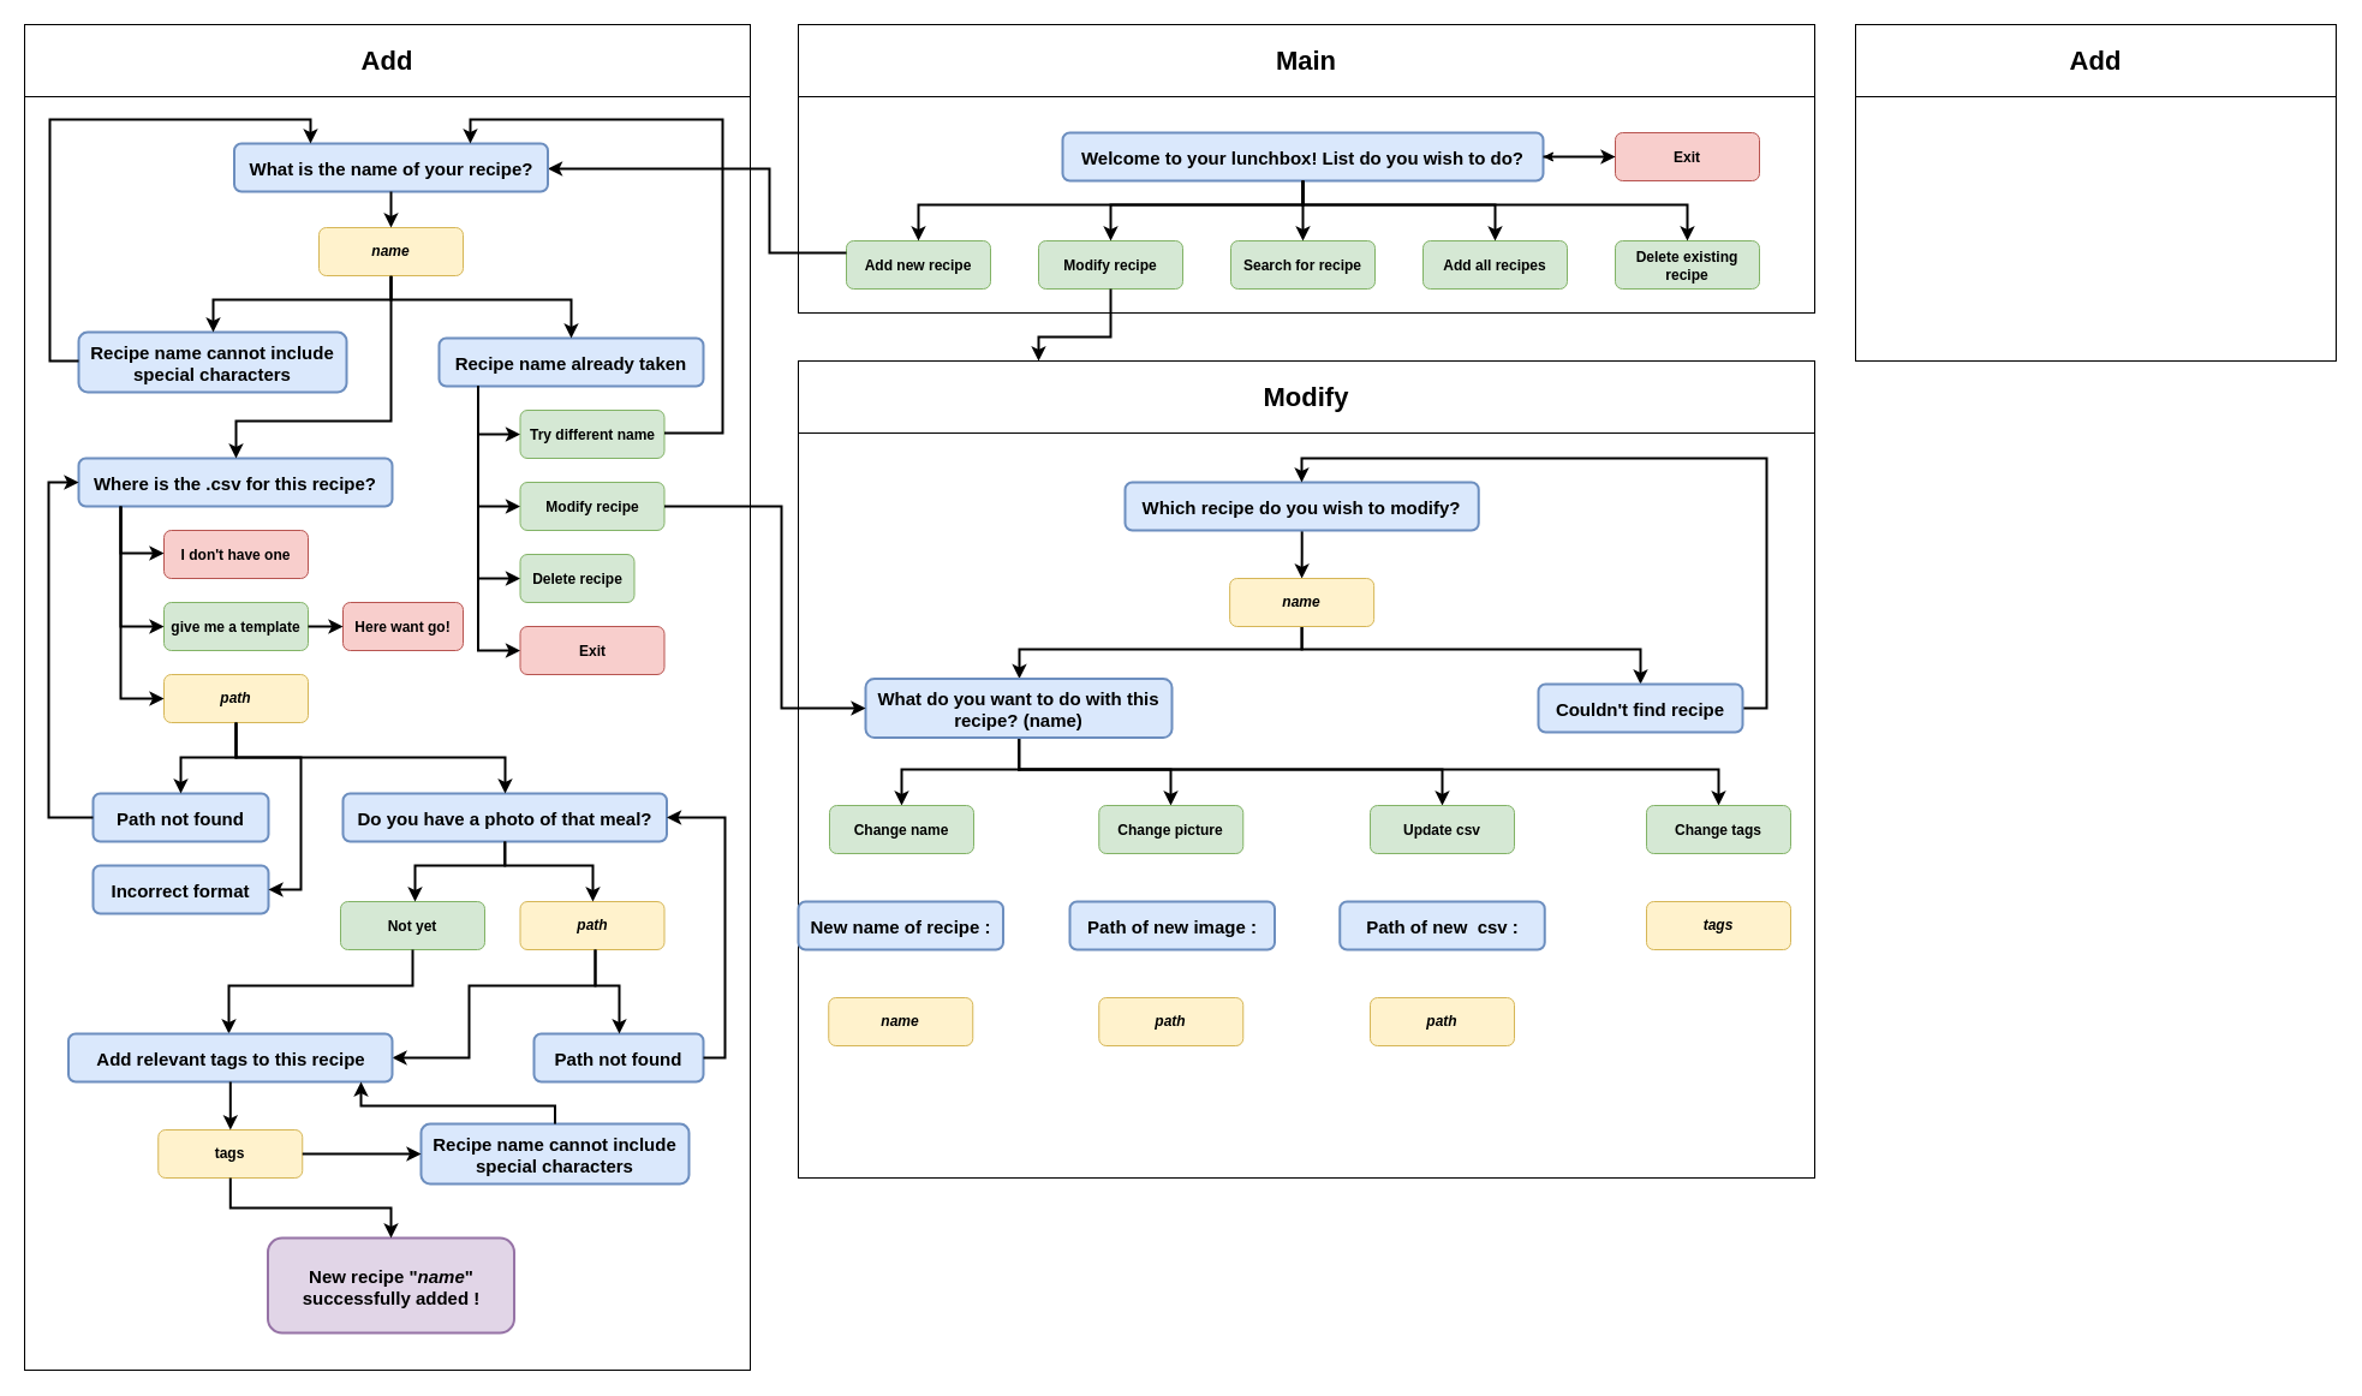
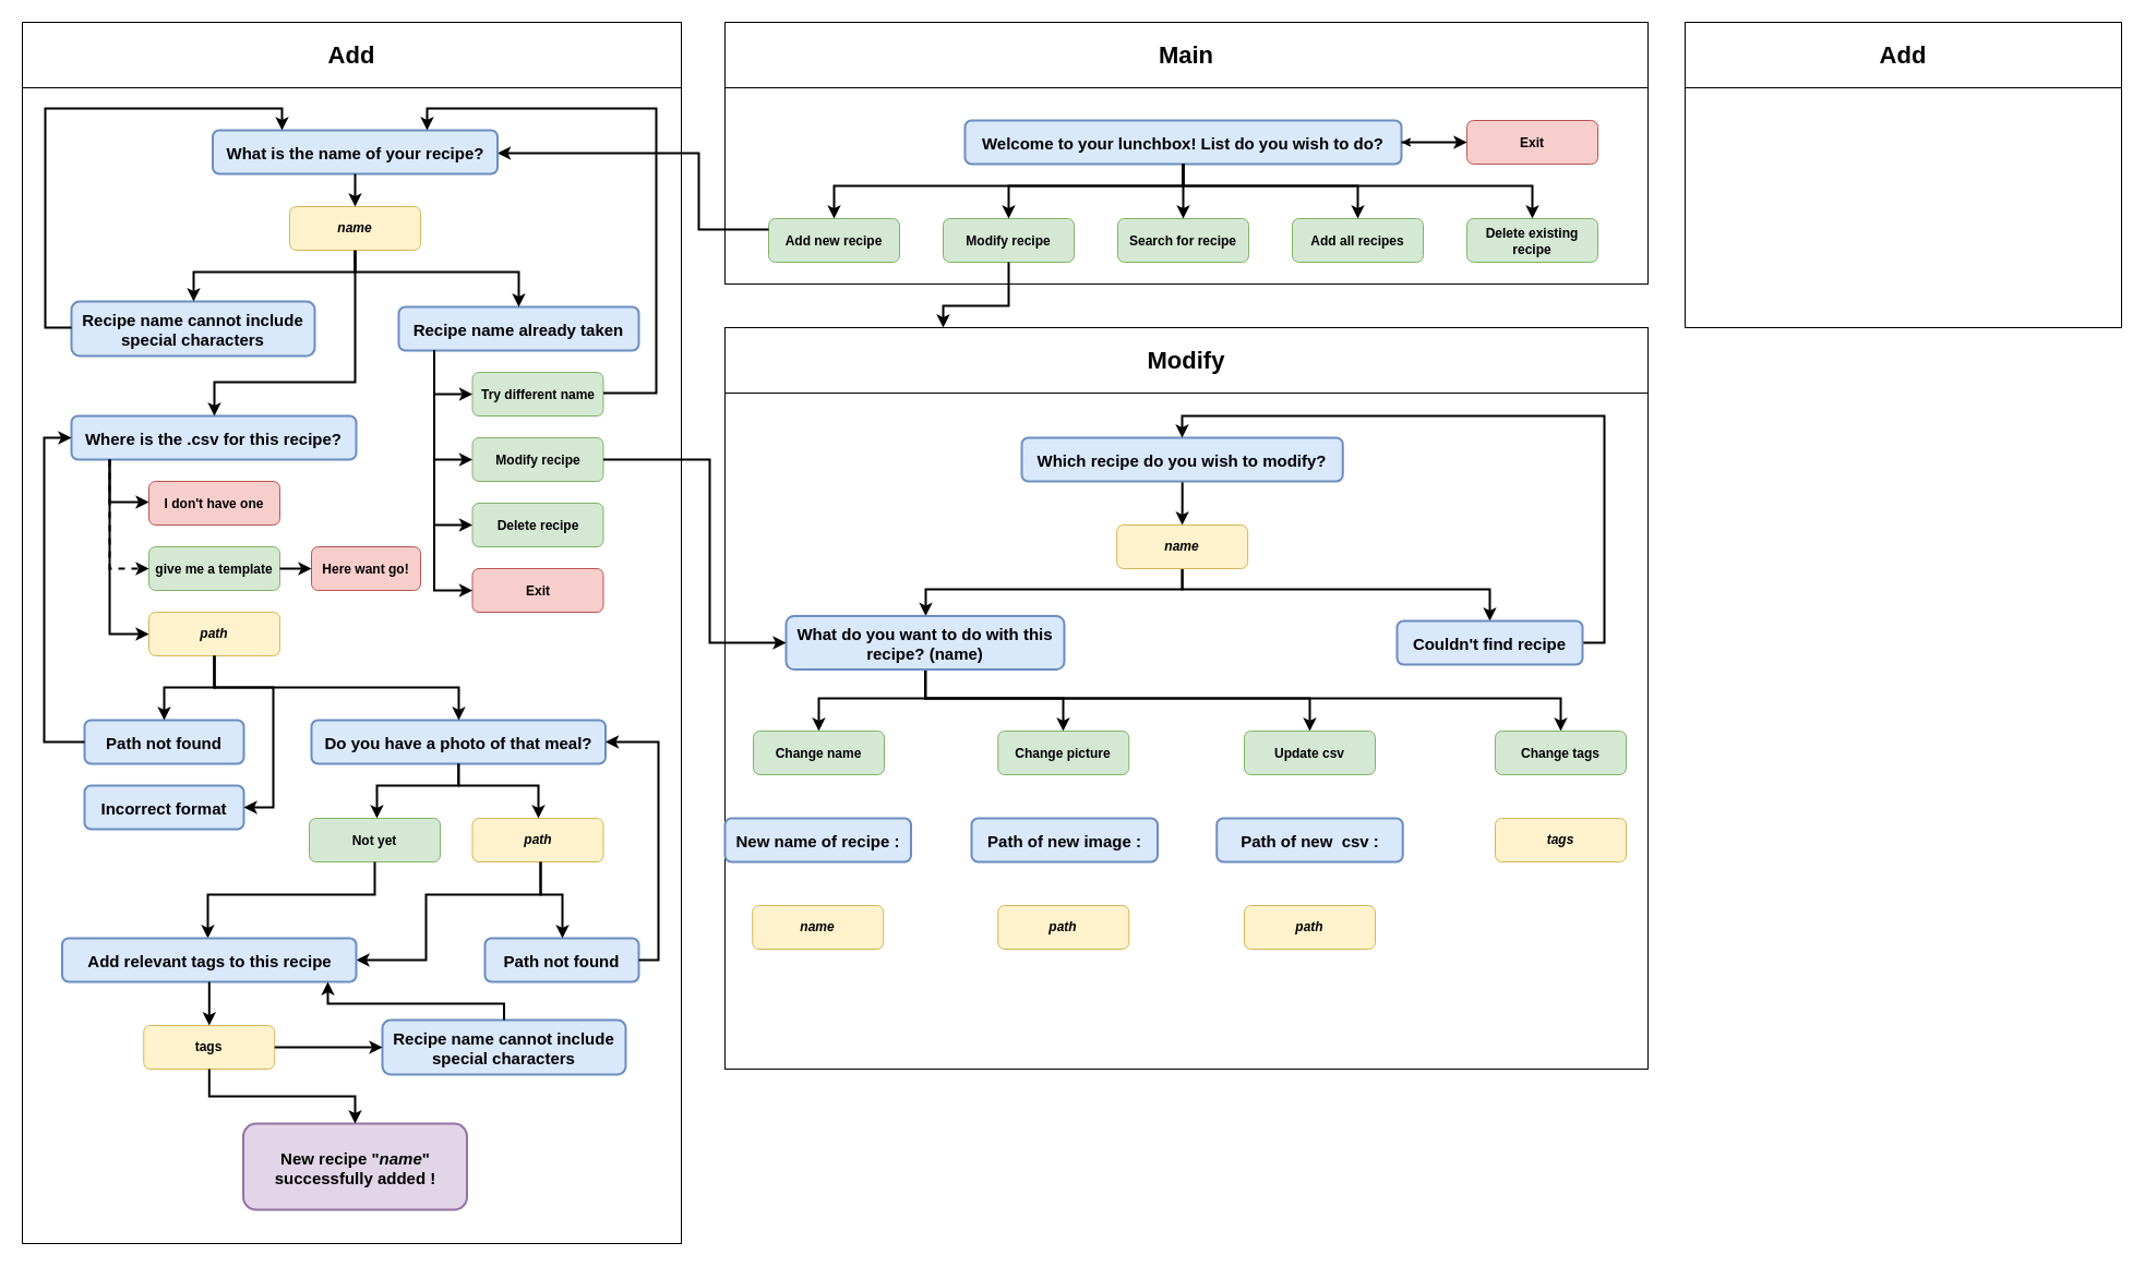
- <mxCell id="33" value="Delete recipe" style="text;html=1;align=center;verticalAlign=middle;whiteSpace=wrap;rounded=1;fillColor=#d5e8d4;strokeColor=#82b366;spacingTop=2;fontStyle=1" vertex="1" parent="1"><mxGeometry x="432.5" y="461" width="95" height="40" as="geometry" /></mxCell>
+ <mxCell id="33" value="Delete recipe" style="text;html=1;align=center;verticalAlign=middle;whiteSpace=wrap;rounded=1;fillColor=#d5e8d4;strokeColor=#82b366;spacingTop=2;fontStyle=1" vertex="1" parent="1"><mxGeometry x="432.5" y="461" width="120" height="40" as="geometry" /></mxCell>
- <mxCell id="48" value="" style="endArrow=classic;html=1;rounded=0;strokeWidth=2;edgeStyle=elbowEdgeStyle;" edge="1" parent="1" source="41" target="43"><mxGeometry width="50" height="50" relative="1" as="geometry"><mxPoint x="118" y="461" as="sourcePoint" /><mxPoint x="153" y="521" as="targetPoint" /><Array as="points"><mxPoint x="100" y="521" /></Array></mxGeometry></mxCell>
+ <mxCell id="48" value="" style="endArrow=classic;html=1;rounded=0;strokeWidth=2;edgeStyle=elbowEdgeStyle;dashed=1;" edge="1" parent="1" source="41" target="43"><mxGeometry width="50" height="50" relative="1" as="geometry"><mxPoint x="118" y="461" as="sourcePoint" /><mxPoint x="153" y="521" as="targetPoint" /><Array as="points"><mxPoint x="100" y="521" /></Array></mxGeometry></mxCell>
